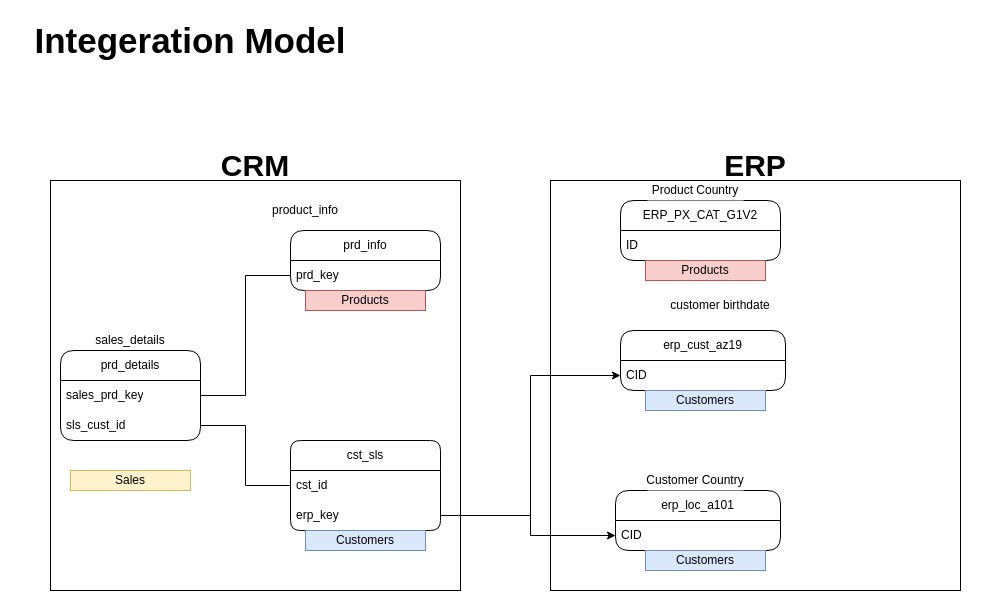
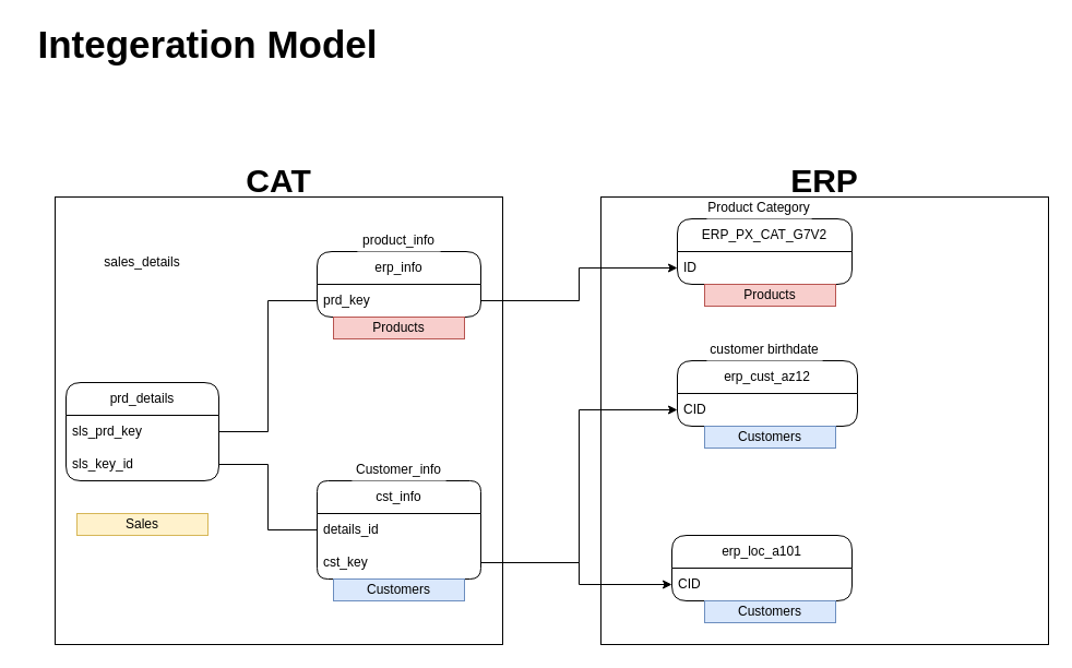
- <mxCell id="29" value="&lt;font style=&quot;font-size: 30px;&quot;&gt;&lt;b&gt;CRM&lt;/b&gt;&lt;/font&gt;" style="rounded=1;whiteSpace=wrap;html=1;strokeColor=none;fillColor=none;" parent="1" vertex="1"><mxGeometry x="195" y="140" width="120" height="50" as="geometry" /></mxCell>
+ <mxCell id="29" value="&lt;font style=&quot;font-size: 30px;&quot;&gt;&lt;b&gt;CAT&lt;/b&gt;&lt;/font&gt;" style="rounded=1;whiteSpace=wrap;html=1;strokeColor=none;fillColor=none;" parent="1" vertex="1"><mxGeometry x="195" y="140" width="120" height="50" as="geometry" /></mxCell>
- <mxCell id="21" value="Product Country" style="rounded=1;whiteSpace=wrap;html=1;strokeColor=none;" parent="1" vertex="1"><mxGeometry x="645" y="180" width="100" height="20" as="geometry" /></mxCell>
+ <mxCell id="21" value="Product Category" style="rounded=1;whiteSpace=wrap;html=1;strokeColor=none;" parent="1" vertex="1"><mxGeometry x="645" y="180" width="100" height="20" as="geometry" /></mxCell>
- <mxCell id="18" value="product_info" style="rounded=1;whiteSpace=wrap;html=1;strokeColor=none;" parent="1" vertex="1"><mxGeometry x="265" y="200" width="80" height="20" as="geometry" /></mxCell>
+ <mxCell id="18" value="product_info" style="rounded=1;whiteSpace=wrap;html=1;strokeColor=none;" parent="1" vertex="1"><mxGeometry x="325" y="210" width="80" height="20" as="geometry" /></mxCell>
- <mxCell id="12" value="ERP_PX_CAT_G1V2" style="swimlane;fontStyle=0;childLayout=stackLayout;horizontal=1;startSize=30;horizontalStack=0;resizeParent=1;resizeParentMax=0;resizeLast=0;collapsible=1;marginBottom=0;whiteSpace=wrap;html=1;rounded=1;" parent="1" vertex="1"><mxGeometry x="620" y="200" width="160" height="60" as="geometry" /></mxCell>
+ <mxCell id="12" value="ERP_PX_CAT_G7V2" style="swimlane;fontStyle=0;childLayout=stackLayout;horizontal=1;startSize=30;horizontalStack=0;resizeParent=1;resizeParentMax=0;resizeLast=0;collapsible=1;marginBottom=0;whiteSpace=wrap;html=1;rounded=1;" parent="1" vertex="1"><mxGeometry x="620" y="200" width="160" height="60" as="geometry" /></mxCell>
- <mxCell id="8" value="prd_info" style="swimlane;fontStyle=0;childLayout=stackLayout;horizontal=1;startSize=30;horizontalStack=0;resizeParent=1;resizeParentMax=0;resizeLast=0;collapsible=1;marginBottom=0;whiteSpace=wrap;html=1;rounded=1;" parent="1" vertex="1"><mxGeometry x="290" y="230" width="150" height="60" as="geometry" /></mxCell>
+ <mxCell id="8" value="erp_info" style="swimlane;fontStyle=0;childLayout=stackLayout;horizontal=1;startSize=30;horizontalStack=0;resizeParent=1;resizeParentMax=0;resizeLast=0;collapsible=1;marginBottom=0;whiteSpace=wrap;html=1;rounded=1;" parent="1" vertex="1"><mxGeometry x="290" y="230" width="150" height="60" as="geometry" /></mxCell>
+ <mxCell id="24" style="edgeStyle=orthogonalEdgeStyle;rounded=0;orthogonalLoop=1;jettySize=auto;html=1;entryX=0;entryY=0.5;entryDx=0;entryDy=0;" parent="1" source="9" target="13" edge="1"><mxGeometry relative="1" as="geometry" /></mxCell>
- <mxCell id="19" value="customer birthdate" style="rounded=1;whiteSpace=wrap;html=1;strokeColor=none;" parent="1" vertex="1"><mxGeometry x="665" y="295" width="110" height="20" as="geometry" /></mxCell>
+ <mxCell id="19" value="customer birthdate" style="rounded=1;whiteSpace=wrap;html=1;strokeColor=none;" parent="1" vertex="1"><mxGeometry x="645" y="310" width="110" height="20" as="geometry" /></mxCell>
- <mxCell id="17" value="sales_details" style="rounded=1;whiteSpace=wrap;html=1;fillColor=none;strokeColor=none;" parent="1" vertex="1"><mxGeometry x="90" y="330" width="80" height="20" as="geometry" /></mxCell>
+ <mxCell id="17" value="sales_details" style="rounded=1;whiteSpace=wrap;html=1;fillColor=none;strokeColor=none;" parent="1" vertex="1"><mxGeometry x="90" y="230" width="80" height="20" as="geometry" /></mxCell>
- <mxCell id="10" value="erp_cust_az19" style="swimlane;fontStyle=0;childLayout=stackLayout;horizontal=1;startSize=30;horizontalStack=0;resizeParent=1;resizeParentMax=0;resizeLast=0;collapsible=1;marginBottom=0;whiteSpace=wrap;html=1;rounded=1;" parent="1" vertex="1"><mxGeometry x="620" y="330" width="165" height="60" as="geometry" /></mxCell>
+ <mxCell id="10" value="erp_cust_az12" style="swimlane;fontStyle=0;childLayout=stackLayout;horizontal=1;startSize=30;horizontalStack=0;resizeParent=1;resizeParentMax=0;resizeLast=0;collapsible=1;marginBottom=0;whiteSpace=wrap;html=1;rounded=1;" parent="1" vertex="1"><mxGeometry x="620" y="330" width="165" height="60" as="geometry" /></mxCell>
- <mxCell id="6" value="sales_prd_key" style="text;strokeColor=none;fillColor=none;align=left;verticalAlign=middle;spacingLeft=4;spacingRight=4;overflow=hidden;points=[[0,0.5],[1,0.5]];portConstraint=eastwest;rotatable=0;whiteSpace=wrap;html=1;" parent="5" vertex="1"><mxGeometry y="30" width="140" height="30" as="geometry" /></mxCell>
+ <mxCell id="6" value="sls_prd_key" style="text;strokeColor=none;fillColor=none;align=left;verticalAlign=middle;spacingLeft=4;spacingRight=4;overflow=hidden;points=[[0,0.5],[1,0.5]];portConstraint=eastwest;rotatable=0;whiteSpace=wrap;html=1;" parent="5" vertex="1"><mxGeometry y="30" width="140" height="30" as="geometry" /></mxCell>
- <mxCell id="7" value="sls_cust_id" style="text;strokeColor=none;fillColor=none;align=left;verticalAlign=middle;spacingLeft=4;spacingRight=4;overflow=hidden;points=[[0,0.5],[1,0.5]];portConstraint=eastwest;rotatable=0;whiteSpace=wrap;html=1;" parent="5" vertex="1"><mxGeometry y="60" width="140" height="30" as="geometry" /></mxCell>
+ <mxCell id="7" value="sls_key_id" style="text;strokeColor=none;fillColor=none;align=left;verticalAlign=middle;spacingLeft=4;spacingRight=4;overflow=hidden;points=[[0,0.5],[1,0.5]];portConstraint=eastwest;rotatable=0;whiteSpace=wrap;html=1;" parent="5" vertex="1"><mxGeometry y="60" width="140" height="30" as="geometry" /></mxCell>
+ <mxCell id="16" value="Customer_info" style="rounded=1;whiteSpace=wrap;html=1;strokeColor=none;" parent="1" vertex="1"><mxGeometry x="320" y="420" width="90" height="20" as="geometry" /></mxCell>
- <mxCell id="2" value="cst_sls" style="swimlane;fontStyle=0;childLayout=stackLayout;horizontal=1;startSize=30;horizontalStack=0;resizeParent=1;resizeParentMax=0;resizeLast=0;collapsible=1;marginBottom=0;whiteSpace=wrap;html=1;rounded=1;arcSize=11;" parent="1" vertex="1"><mxGeometry x="290" y="440" width="150" height="90" as="geometry" /></mxCell>
+ <mxCell id="2" value="cst_info" style="swimlane;fontStyle=0;childLayout=stackLayout;horizontal=1;startSize=30;horizontalStack=0;resizeParent=1;resizeParentMax=0;resizeLast=0;collapsible=1;marginBottom=0;whiteSpace=wrap;html=1;rounded=1;arcSize=11;" parent="1" vertex="1"><mxGeometry x="290" y="440" width="150" height="90" as="geometry" /></mxCell>
- <mxCell id="20" value="Customer Country" style="rounded=1;whiteSpace=wrap;html=1;strokeColor=none;" parent="1" vertex="1"><mxGeometry x="645" y="470" width="100" height="20" as="geometry" /></mxCell>
- <mxCell id="3" value="cst_id" style="text;strokeColor=none;fillColor=none;align=left;verticalAlign=middle;spacingLeft=4;spacingRight=4;overflow=hidden;points=[[0,0.5],[1,0.5]];portConstraint=eastwest;rotatable=0;whiteSpace=wrap;html=1;" parent="2" vertex="1"><mxGeometry y="30" width="150" height="30" as="geometry" /></mxCell>
+ <mxCell id="3" value="details_id" style="text;strokeColor=none;fillColor=none;align=left;verticalAlign=middle;spacingLeft=4;spacingRight=4;overflow=hidden;points=[[0,0.5],[1,0.5]];portConstraint=eastwest;rotatable=0;whiteSpace=wrap;html=1;" parent="2" vertex="1"><mxGeometry y="30" width="150" height="30" as="geometry" /></mxCell>
- <mxCell id="4" value="erp_key" style="text;strokeColor=none;fillColor=none;align=left;verticalAlign=middle;spacingLeft=4;spacingRight=4;overflow=hidden;points=[[0,0.5],[1,0.5]];portConstraint=eastwest;rotatable=0;whiteSpace=wrap;html=1;" parent="2" vertex="1"><mxGeometry y="60" width="150" height="30" as="geometry" /></mxCell>
+ <mxCell id="4" value="cst_key" style="text;strokeColor=none;fillColor=none;align=left;verticalAlign=middle;spacingLeft=4;spacingRight=4;overflow=hidden;points=[[0,0.5],[1,0.5]];portConstraint=eastwest;rotatable=0;whiteSpace=wrap;html=1;" parent="2" vertex="1"><mxGeometry y="60" width="150" height="30" as="geometry" /></mxCell>
